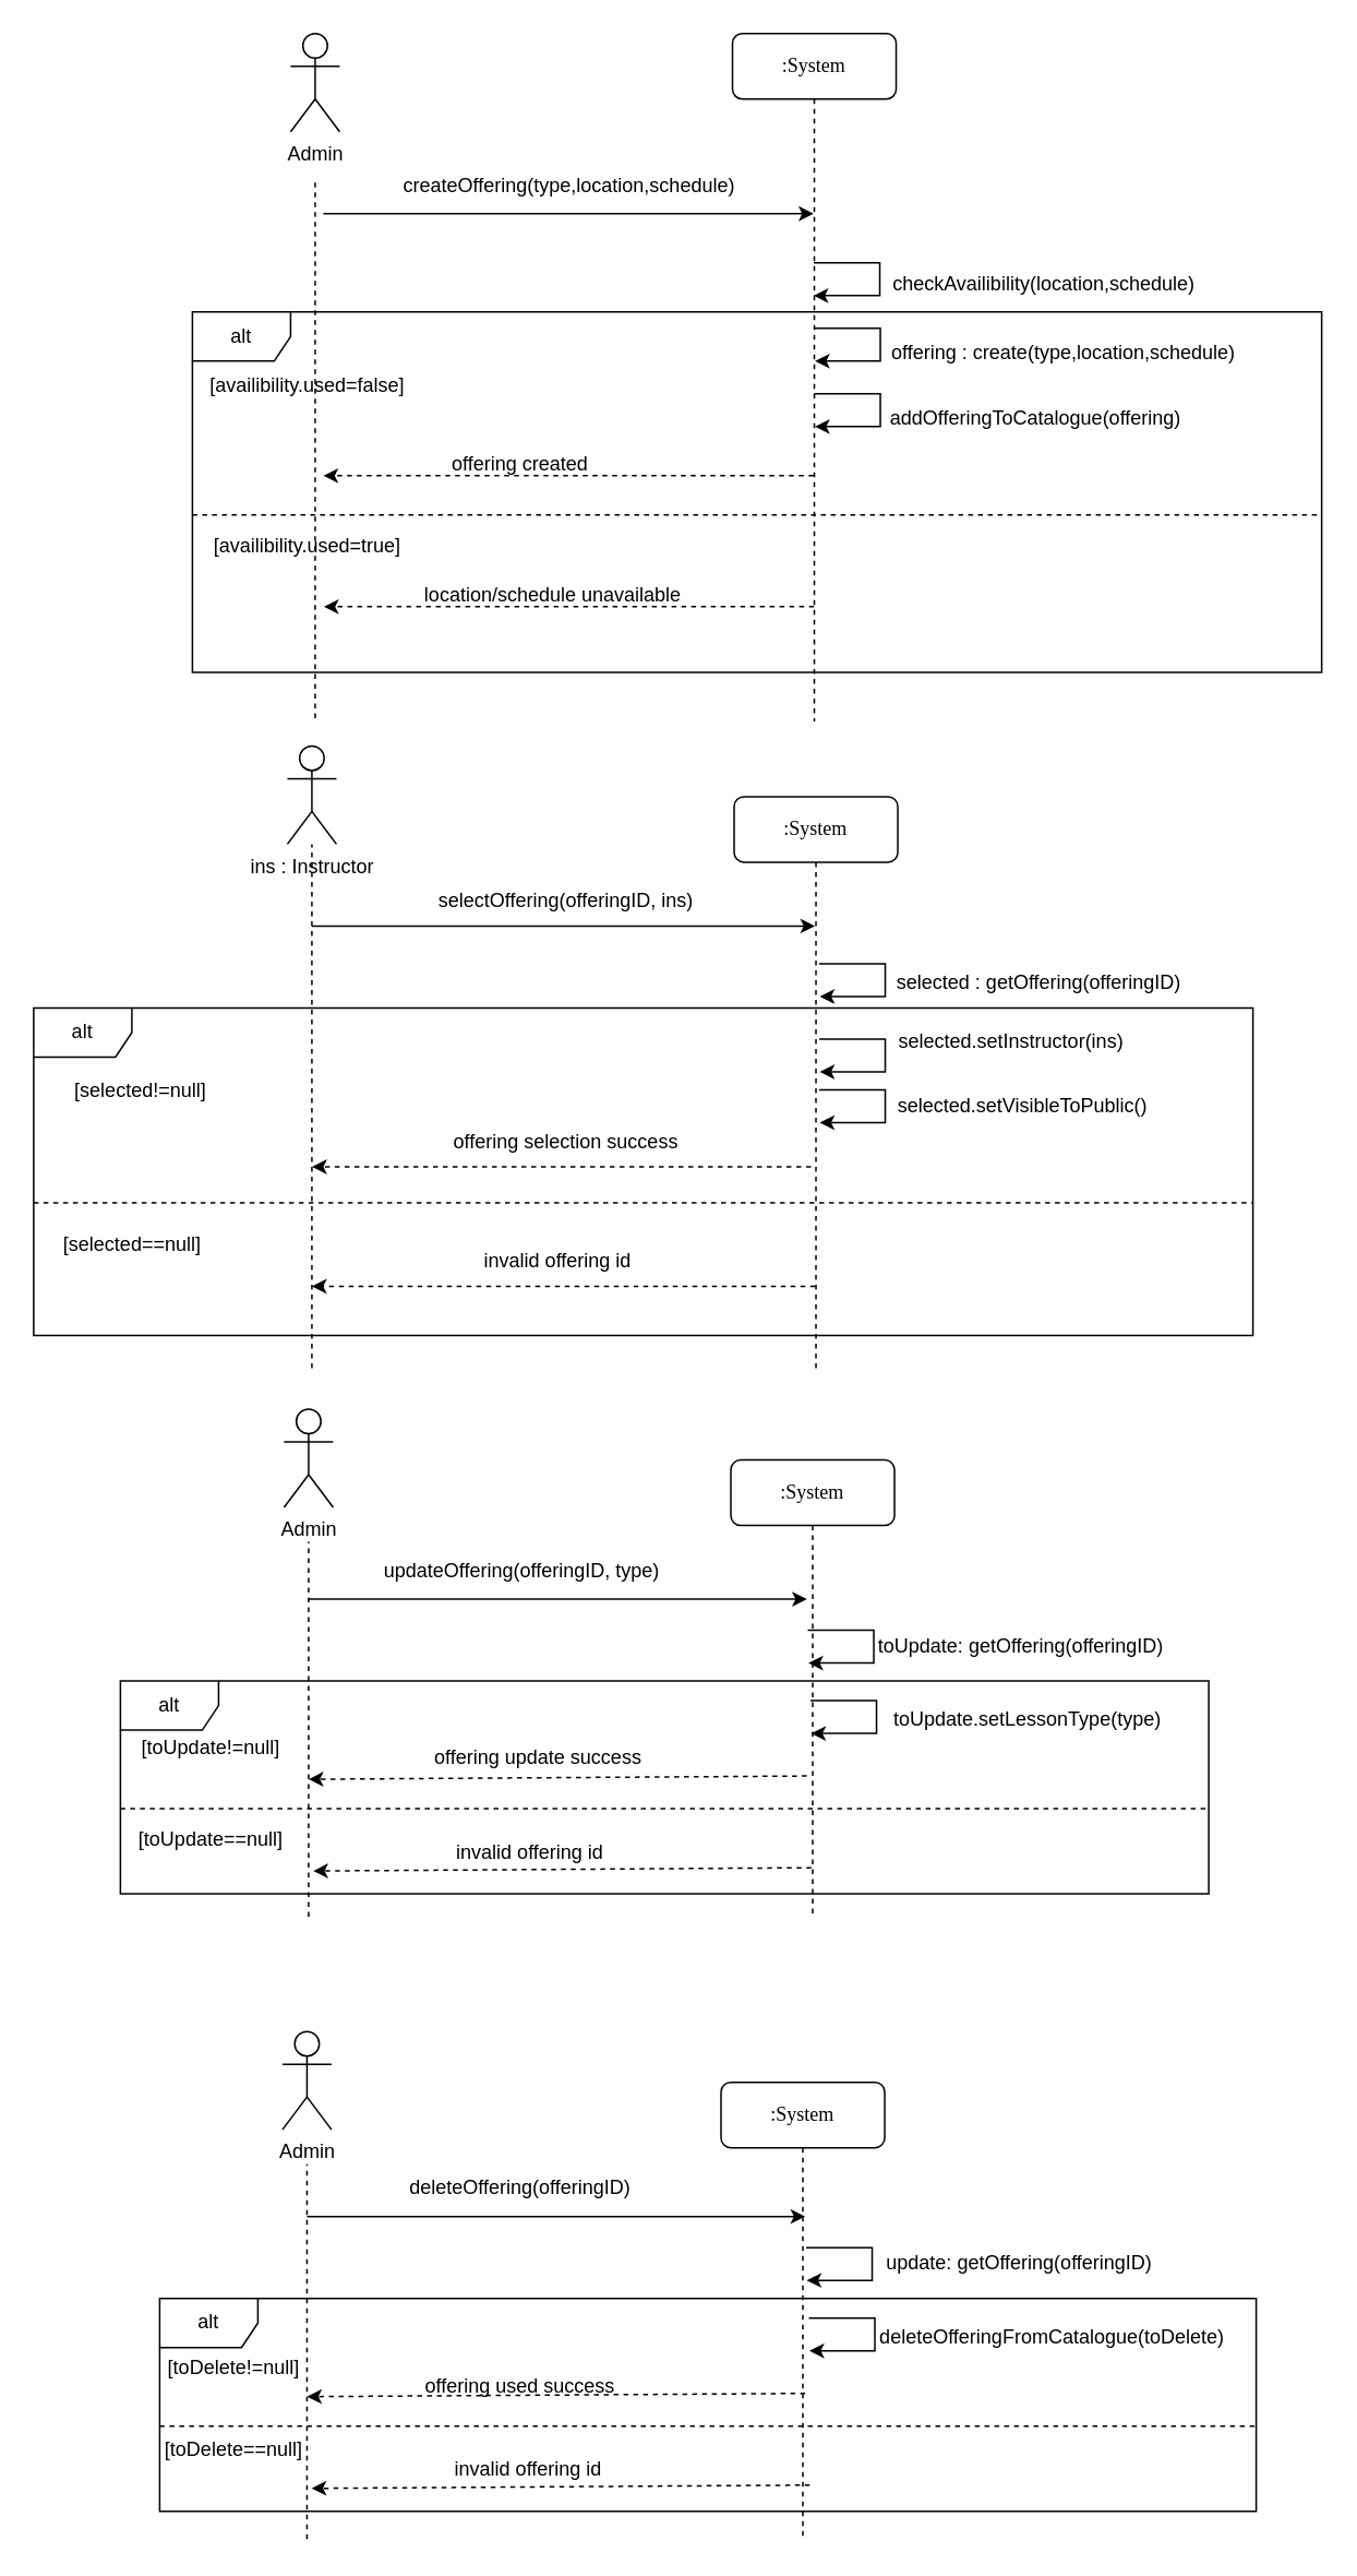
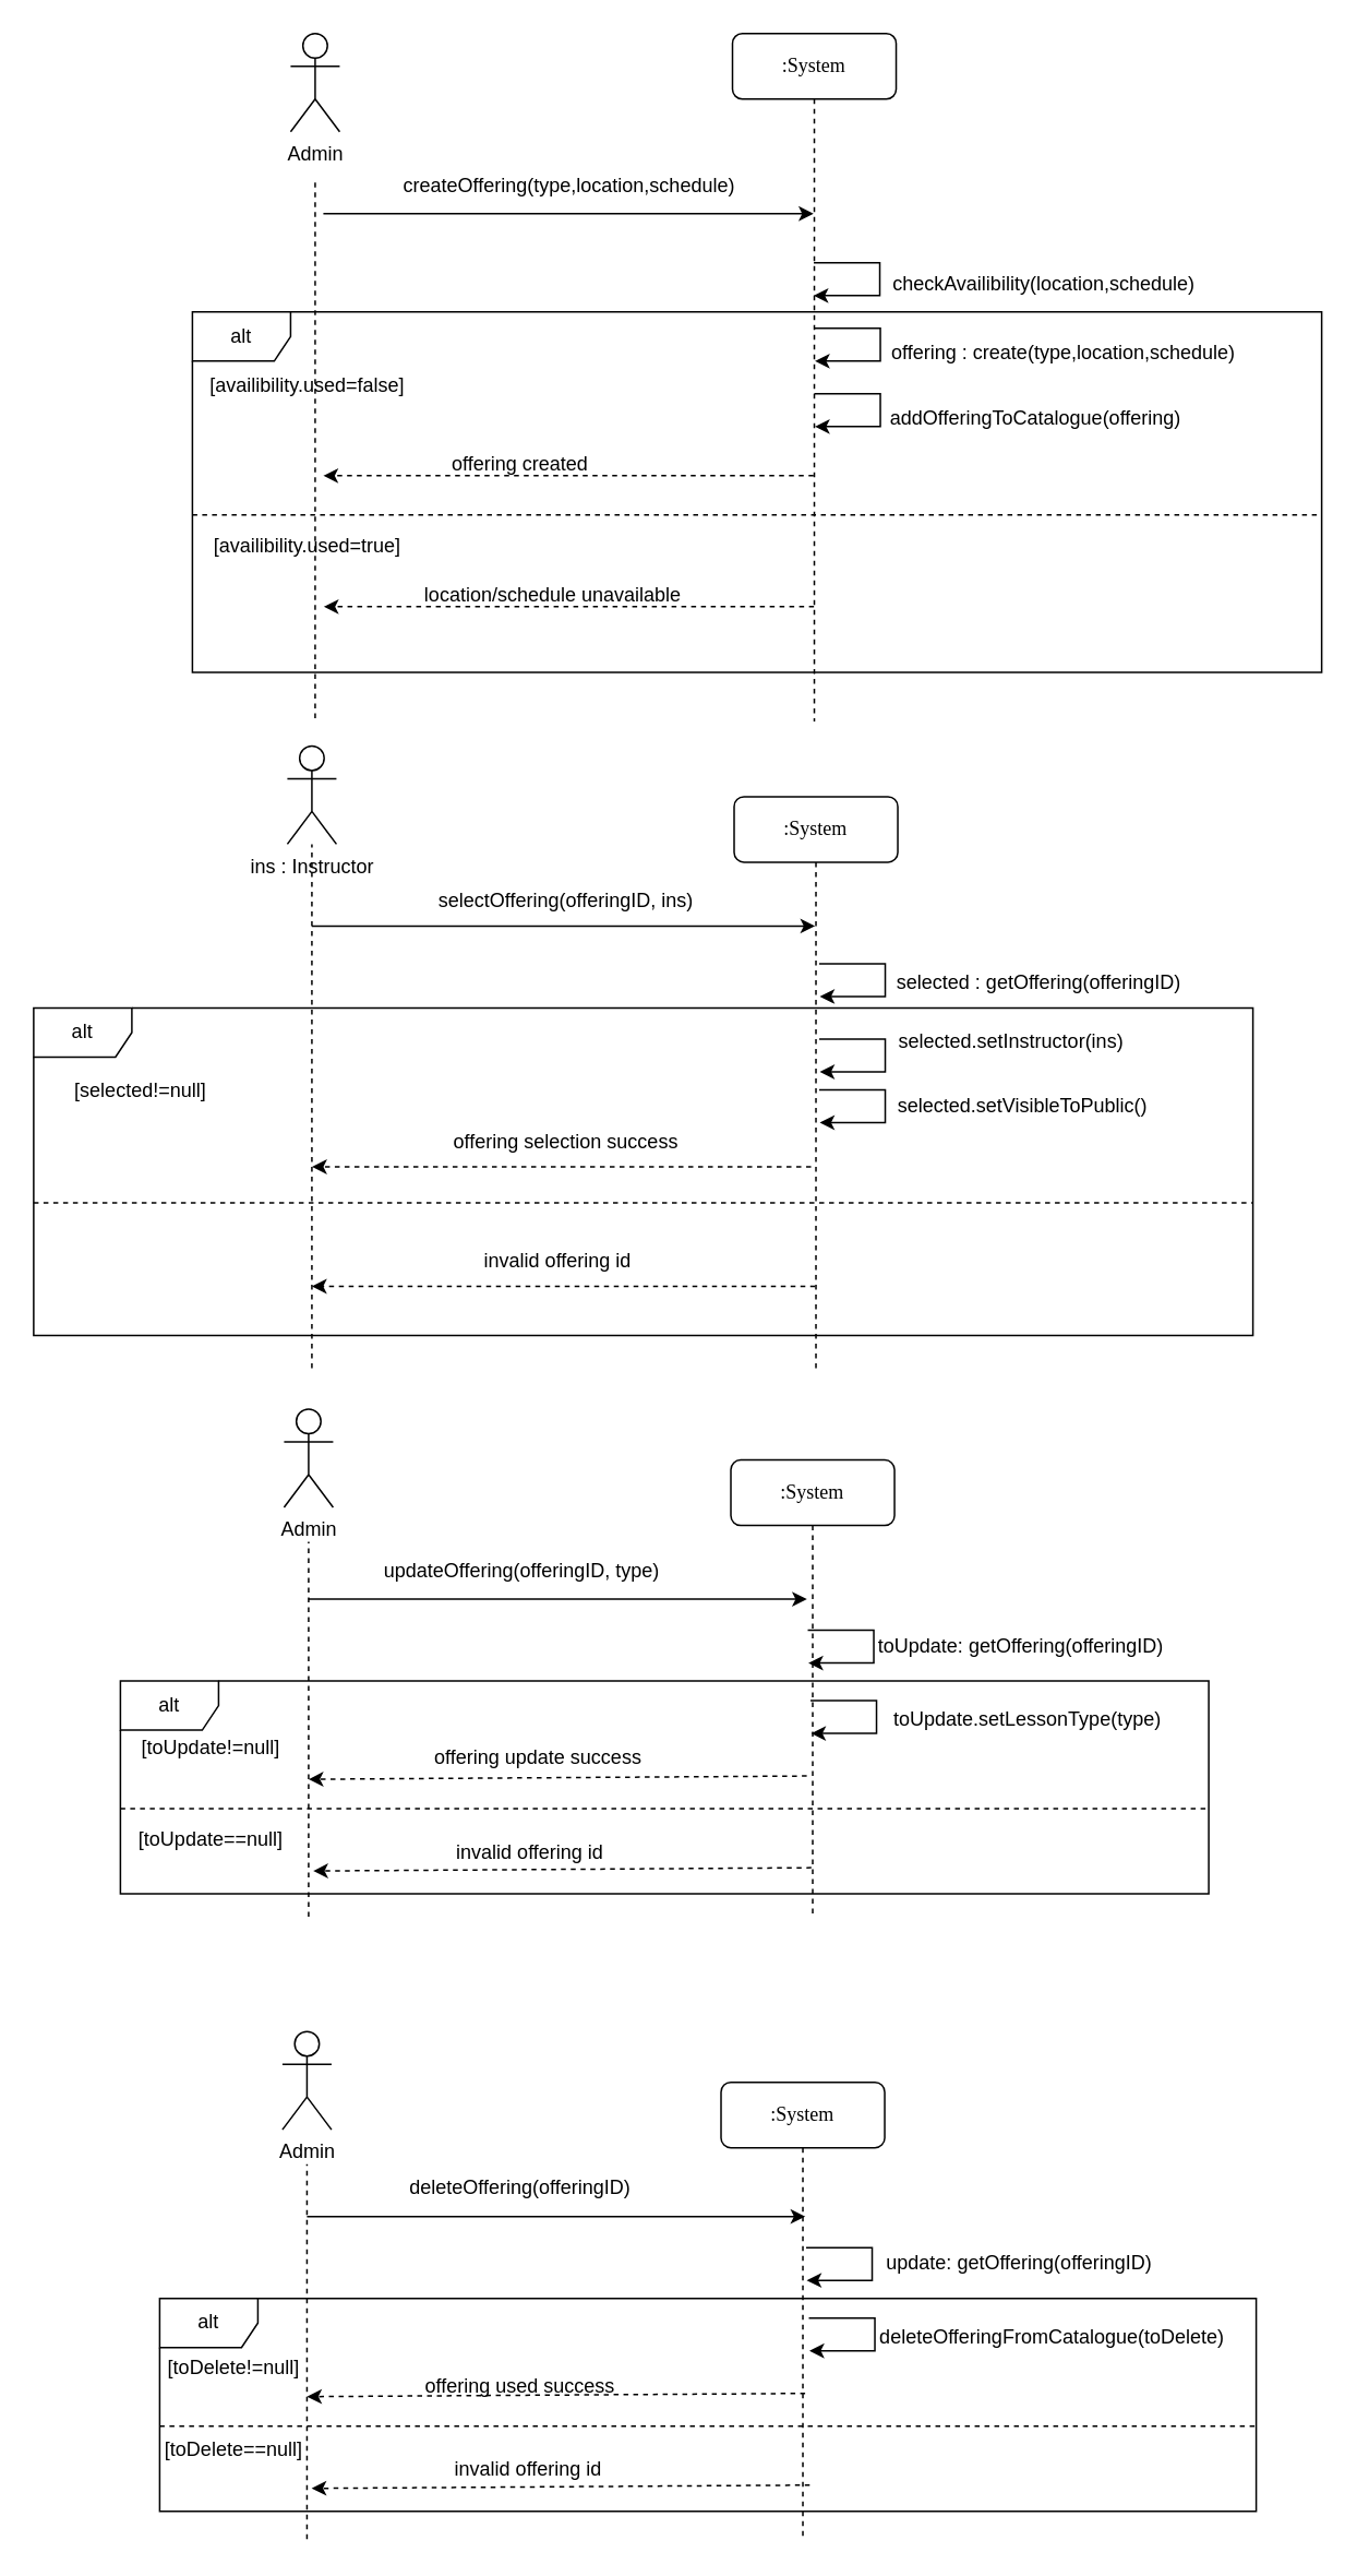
- <mxCell id="72" value="[selected==null]" style="text;html=1;align=center;verticalAlign=middle;resizable=0;points=[];autosize=1;strokeColor=none;fillColor=none;" vertex="1" parent="1"><mxGeometry x="25" y="745" width="110" height="30" as="geometry" /></mxCell>
